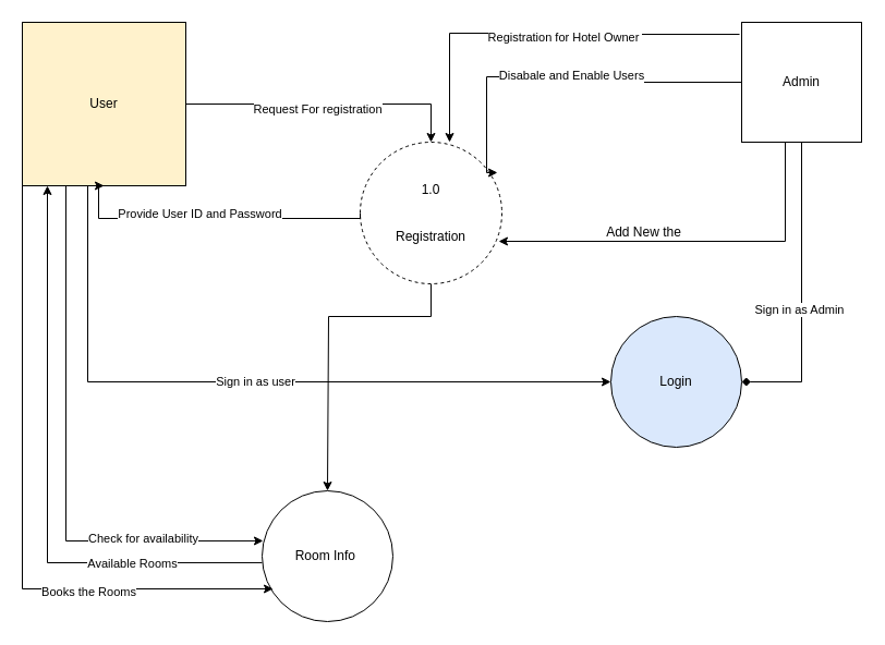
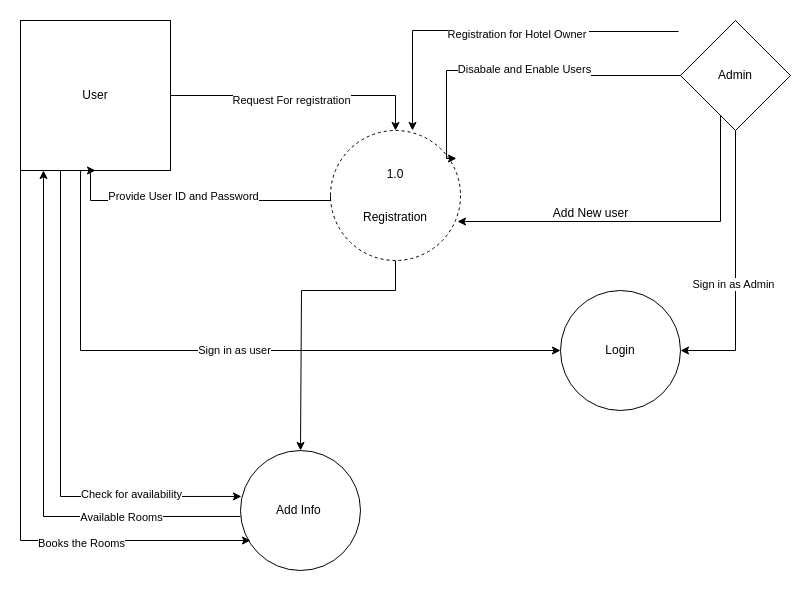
- <mxCell id="7" value="Admin" style="whiteSpace=wrap;html=1;aspect=fixed;" vertex="1" parent="1"><mxGeometry x="680" y="20" width="110" height="110" as="geometry" /></mxCell>
+ <mxCell id="7" value="Admin" style="rhombus;whiteSpace=wrap;html=1;aspect=fixed;" vertex="1" parent="1"><mxGeometry x="680" y="20" width="110" height="110" as="geometry" /></mxCell>
- <mxCell id="4" value="User" style="whiteSpace=wrap;html=1;aspect=fixed;fillColor=#fff2cc;" vertex="1" parent="1"><mxGeometry x="20" y="20" width="150" height="150" as="geometry" /></mxCell>
+ <mxCell id="4" value="User" style="whiteSpace=wrap;html=1;aspect=fixed;" vertex="1" parent="1"><mxGeometry x="20" y="20" width="150" height="150" as="geometry" /></mxCell>
- <mxCell id="15" value="Add New the" style="text;html=1;align=center;verticalAlign=middle;resizable=0;points=[];autosize=1;strokeColor=none;fillColor=none;" vertex="1" parent="1"><mxGeometry x="540" y="198" width="100" height="30" as="geometry" /></mxCell>
+ <mxCell id="15" value="Add New user" style="text;html=1;align=center;verticalAlign=middle;resizable=0;points=[];autosize=1;strokeColor=none;fillColor=none;" vertex="1" parent="1"><mxGeometry x="540" y="198" width="100" height="30" as="geometry" /></mxCell>
- <mxCell id="16" value="Login" style="ellipse;whiteSpace=wrap;html=1;aspect=fixed;fillColor=#dae8fc;" vertex="1" parent="1"><mxGeometry x="560" y="290" width="120" height="120" as="geometry" /></mxCell>
+ <mxCell id="16" value="Login" style="ellipse;whiteSpace=wrap;html=1;aspect=fixed;" vertex="1" parent="1"><mxGeometry x="560" y="290" width="120" height="120" as="geometry" /></mxCell>
- <mxCell id="5" style="edgeStyle=orthogonalEdgeStyle;rounded=0;orthogonalLoop=1;jettySize=auto;html=1;entryX=1;entryY=0.5;entryDx=0;entryDy=0;endArrow=diamond;" edge="1" parent="1" source="7" target="16"><mxGeometry relative="1" as="geometry" /></mxCell>
+ <mxCell id="5" style="edgeStyle=orthogonalEdgeStyle;rounded=0;orthogonalLoop=1;jettySize=auto;html=1;entryX=1;entryY=0.5;entryDx=0;entryDy=0;" edge="1" parent="1" source="7" target="16"><mxGeometry relative="1" as="geometry" /></mxCell>
- <mxCell id="21" value="Room Info&amp;nbsp;" style="ellipse;whiteSpace=wrap;html=1;aspect=fixed;" vertex="1" parent="1"><mxGeometry x="240" y="450" width="120" height="120" as="geometry" /></mxCell>
+ <mxCell id="21" value="Add Info&amp;nbsp;" style="ellipse;whiteSpace=wrap;html=1;aspect=fixed;" vertex="1" parent="1"><mxGeometry x="240" y="450" width="120" height="120" as="geometry" /></mxCell>
